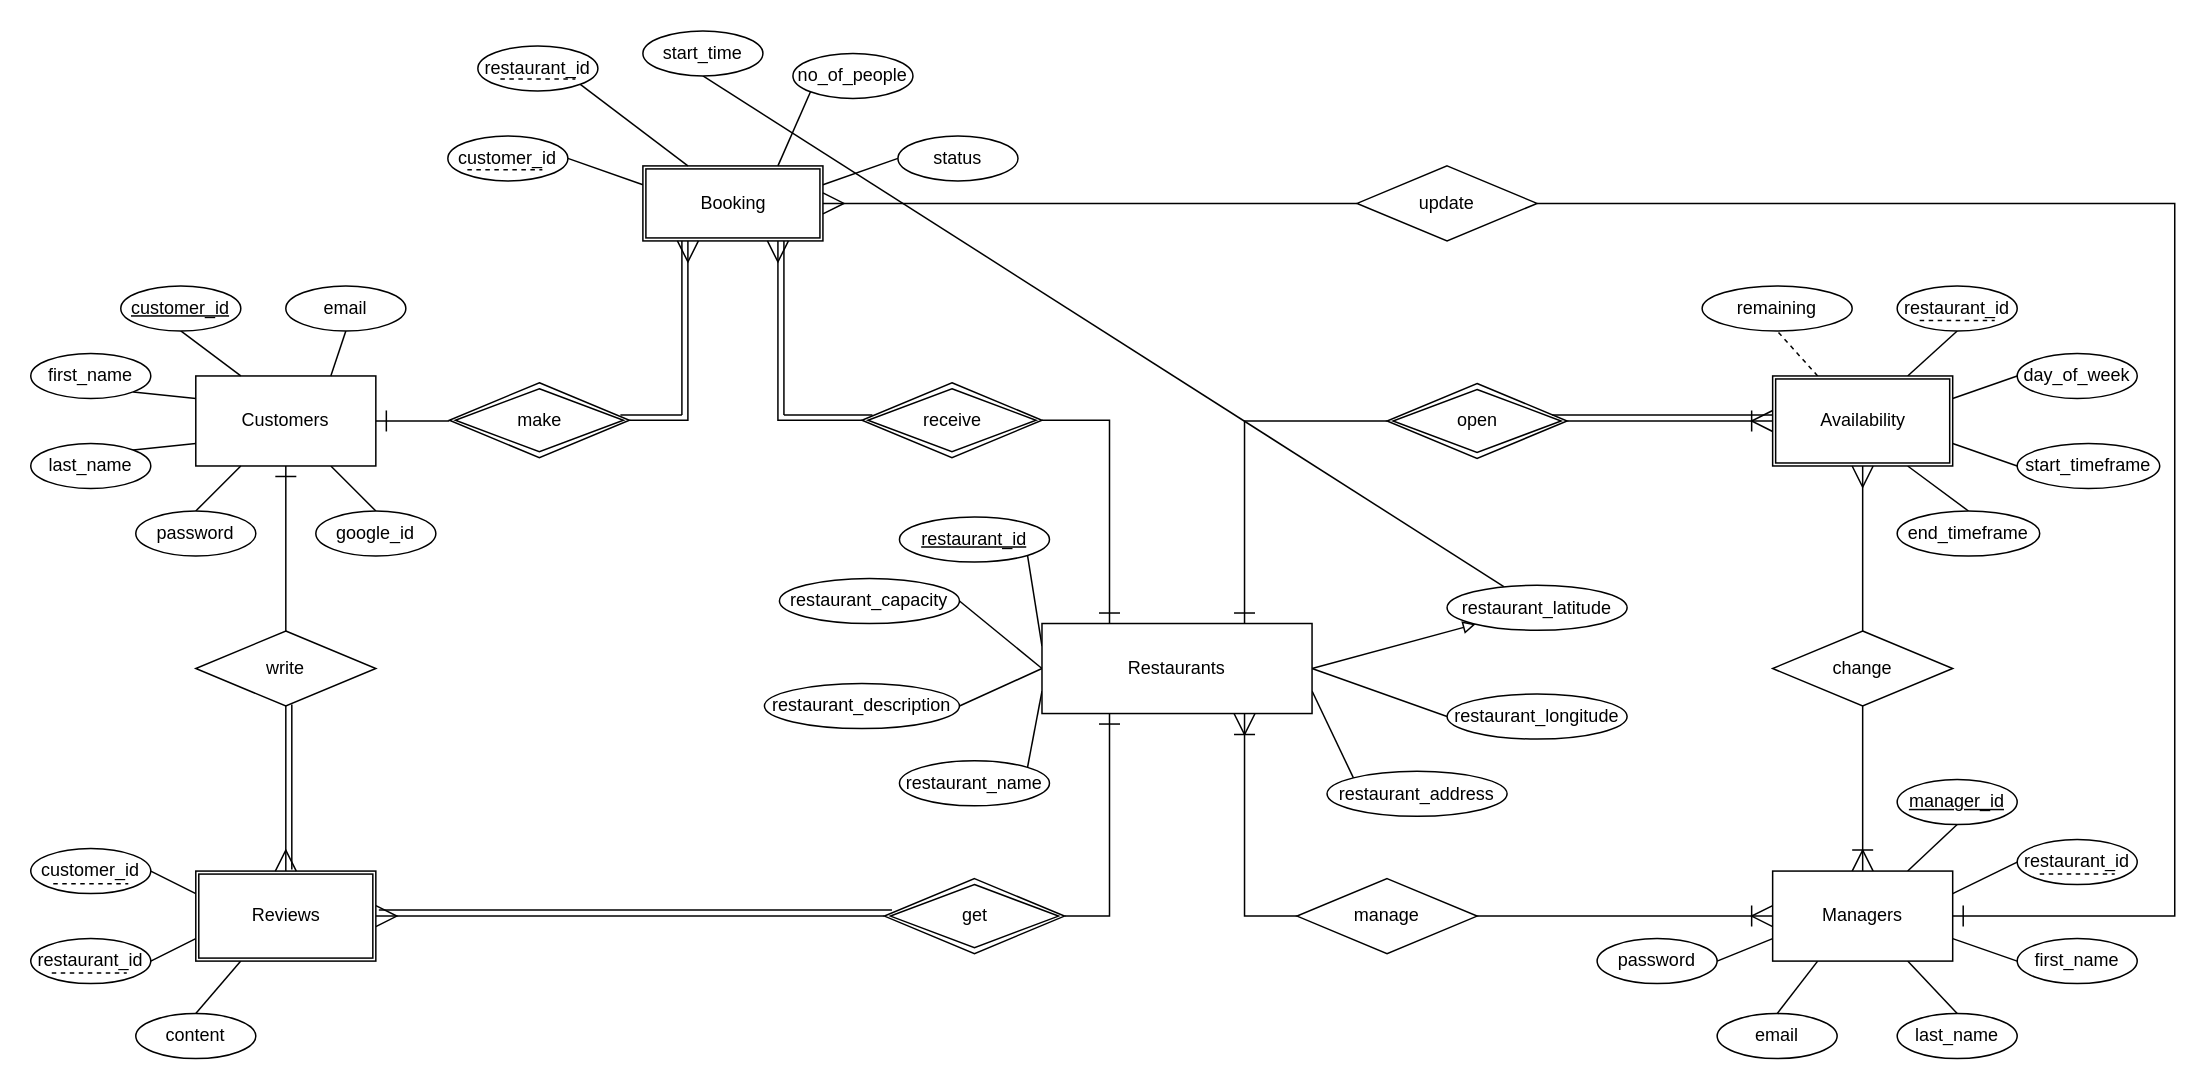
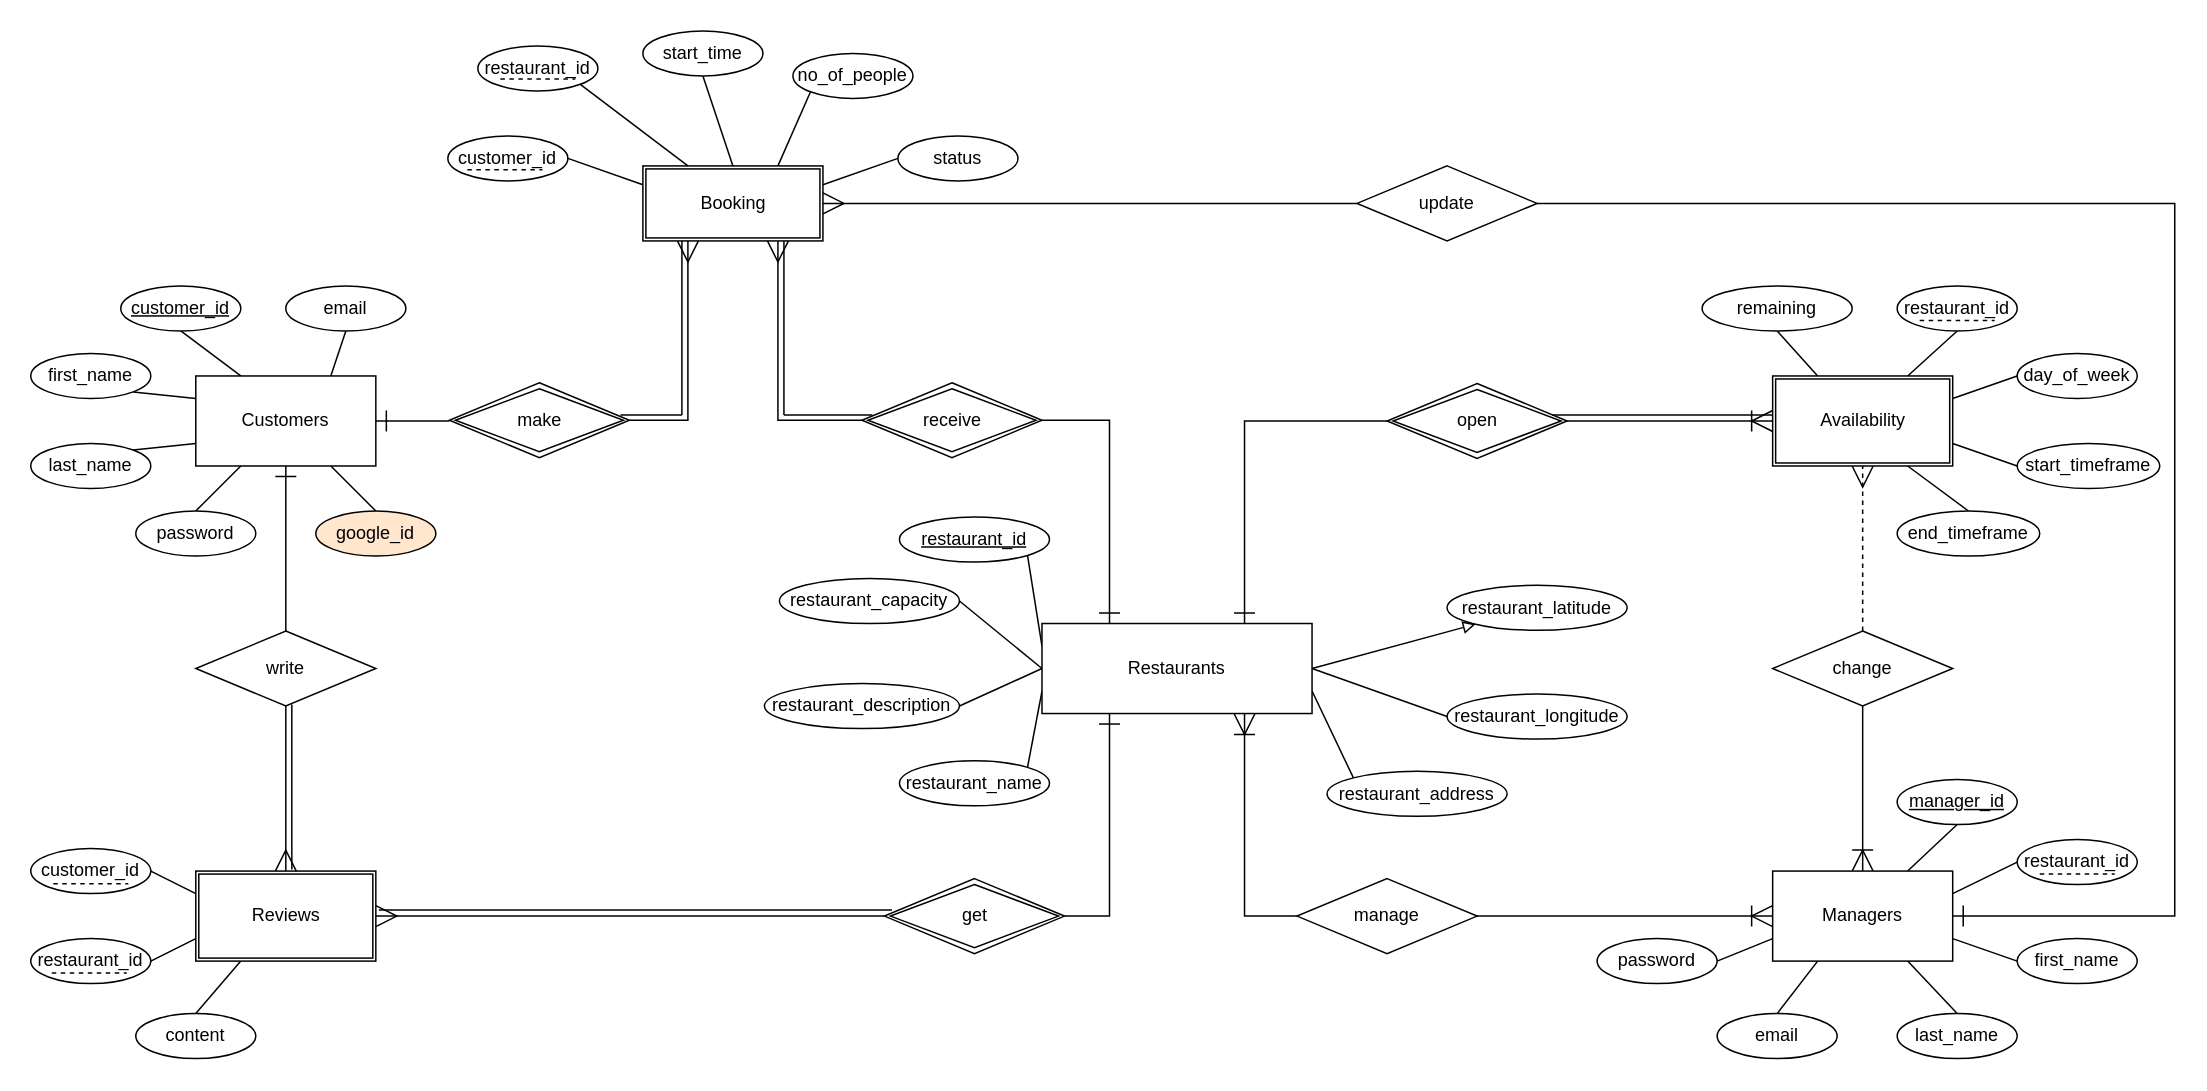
- <mxCell id="42" style="edgeStyle=none;rounded=0;html=1;exitX=0.25;exitY=0;entryX=0.5;entryY=1;endArrow=none;endFill=0;jettySize=auto;orthogonalLoop=1;dashed=1;" parent="1" source="43" target="107" edge="1"><mxGeometry relative="1" as="geometry" /></mxCell>
+ <mxCell id="42" style="edgeStyle=none;rounded=0;html=1;exitX=0.25;exitY=0;entryX=0.5;entryY=1;endArrow=none;endFill=0;jettySize=auto;orthogonalLoop=1;" parent="1" source="43" target="107" edge="1"><mxGeometry relative="1" as="geometry" /></mxCell>
- <mxCell id="67" style="edgeStyle=none;rounded=0;orthogonalLoop=1;jettySize=auto;html=1;exitX=0.5;exitY=1;exitDx=0;exitDy=0;startArrow=none;startFill=0;endArrow=none;endFill=0;" parent="1" source="68" target="84" edge="1"><mxGeometry relative="1" as="geometry" /></mxCell>
+ <mxCell id="67" style="edgeStyle=none;rounded=0;orthogonalLoop=1;jettySize=auto;html=1;exitX=0.5;exitY=1;exitDx=0;exitDy=0;entryX=0.5;entryY=0;entryDx=0;entryDy=0;startArrow=none;startFill=0;endArrow=none;endFill=0;" parent="1" source="68" target="30" edge="1"><mxGeometry relative="1" as="geometry" /></mxCell>
- <mxCell id="108" value="google_id" style="ellipse;whiteSpace=wrap;html=1;" parent="1" vertex="1"><mxGeometry x="210" y="340" width="80" height="30" as="geometry" /></mxCell>
+ <mxCell id="108" value="google_id" style="ellipse;whiteSpace=wrap;html=1;fillColor=#ffe6cc;" parent="1" vertex="1"><mxGeometry x="210" y="340" width="80" height="30" as="geometry" /></mxCell>
- <mxCell id="47" style="edgeStyle=orthogonalEdgeStyle;rounded=0;orthogonalLoop=1;jettySize=auto;html=1;exitX=0.5;exitY=0;exitDx=0;exitDy=0;entryX=0.5;entryY=1;entryDx=0;entryDy=0;startArrow=none;startFill=0;endArrow=ERmany;endFill=0;endSize=12;startSize=12;" parent="1" source="48" target="43" edge="1"><mxGeometry relative="1" as="geometry" /></mxCell>
+ <mxCell id="47" style="edgeStyle=orthogonalEdgeStyle;rounded=0;orthogonalLoop=1;jettySize=auto;html=1;exitX=0.5;exitY=0;exitDx=0;exitDy=0;entryX=0.5;entryY=1;entryDx=0;entryDy=0;startArrow=none;startFill=0;endArrow=ERmany;endFill=0;endSize=12;startSize=12;dashed=1;" parent="1" source="48" target="43" edge="1"><mxGeometry relative="1" as="geometry" /></mxCell>
